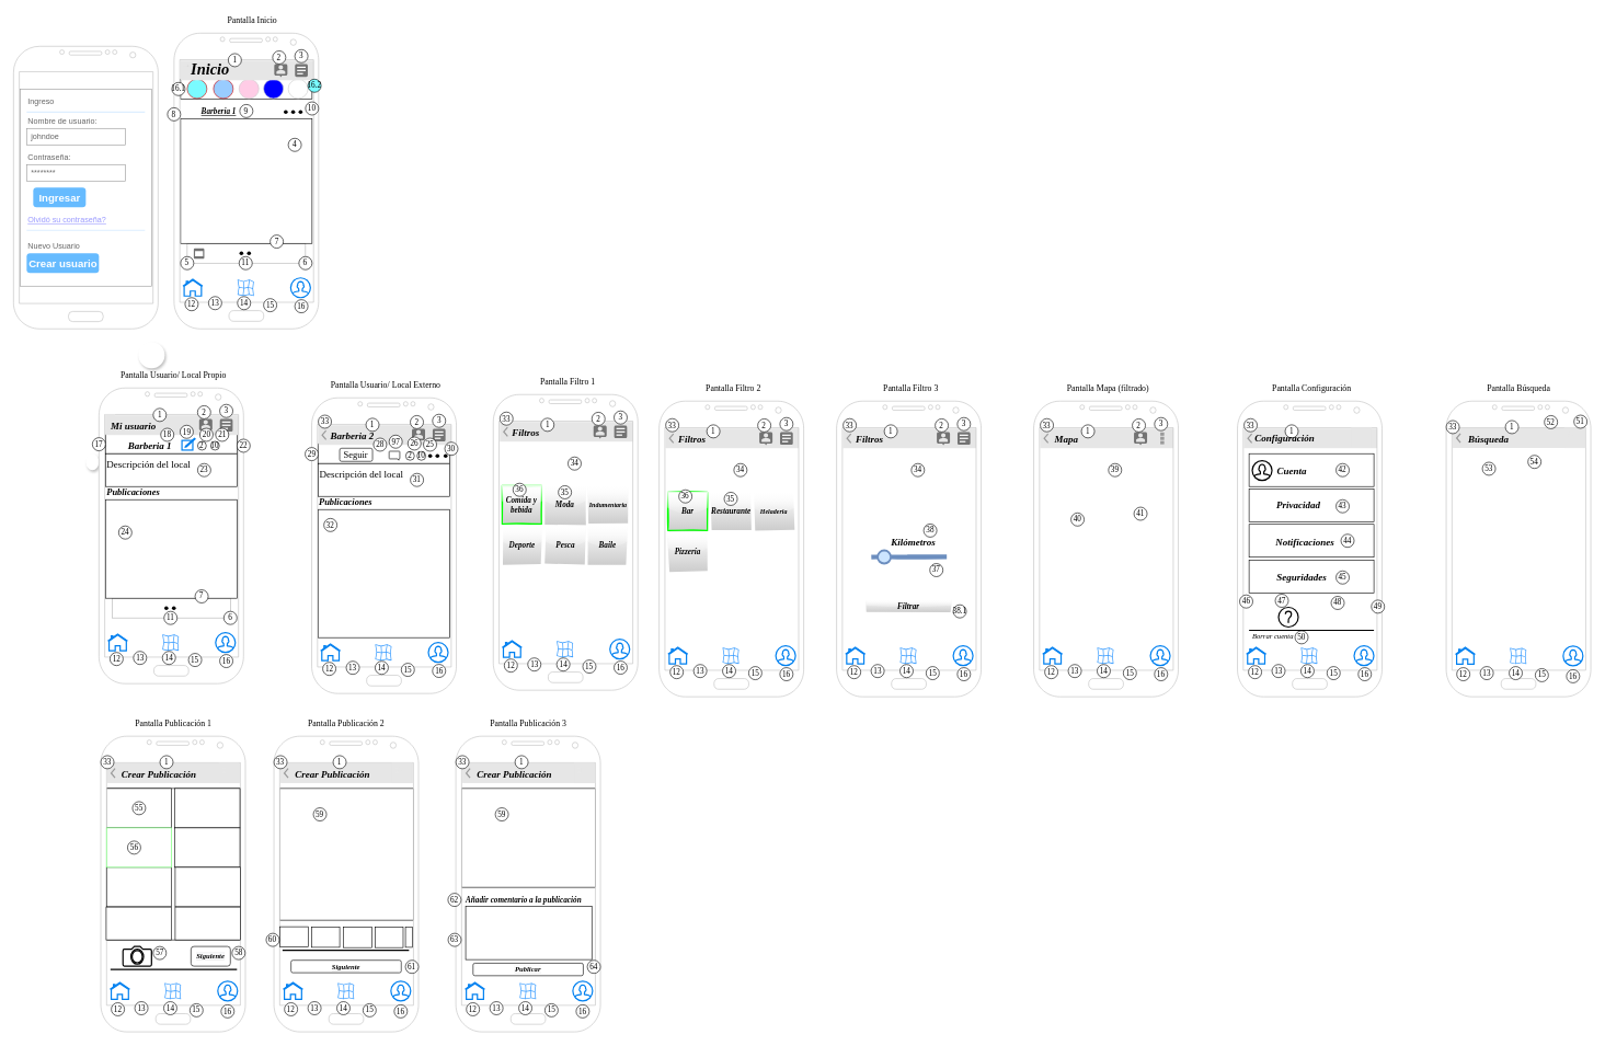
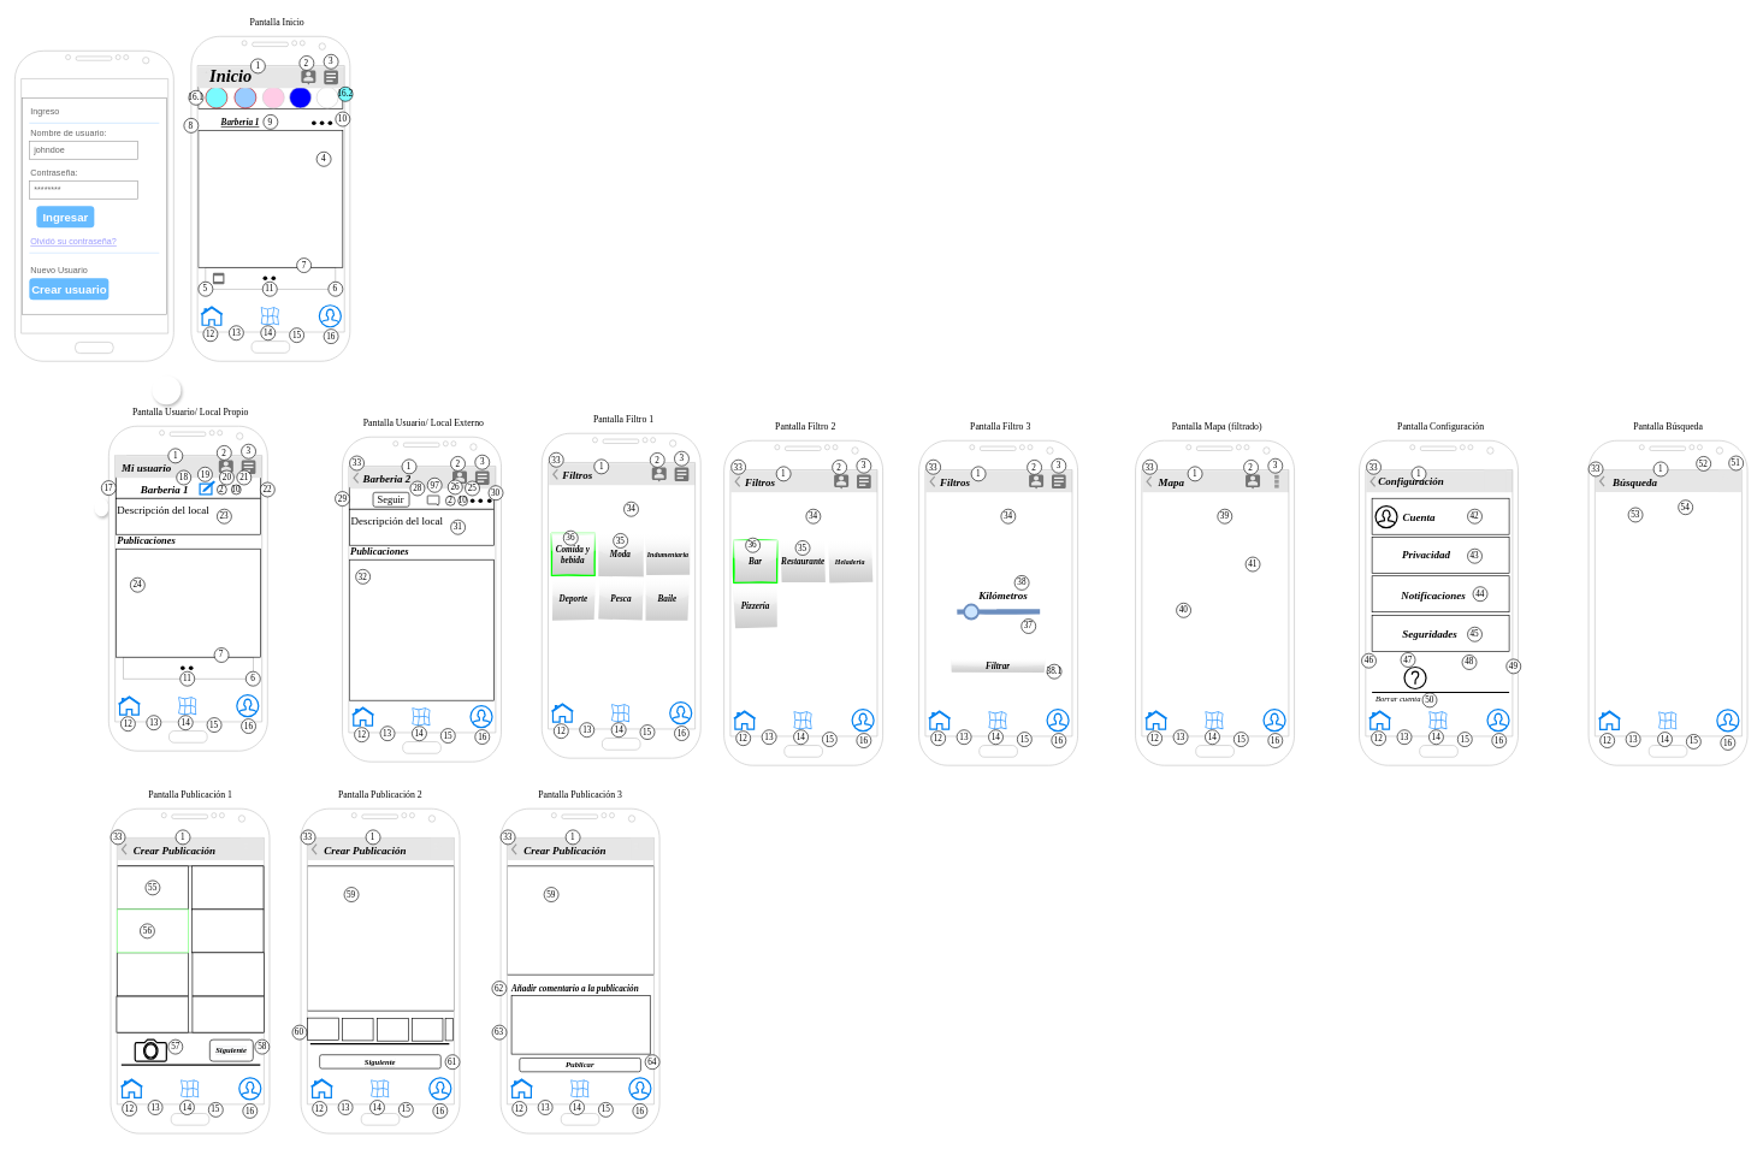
- <mxCell id="237" value="40" style="ellipse;whiteSpace=wrap;html=1;fontFamily=Times New Roman;" parent="1" vertex="1"><mxGeometry x="1629.06" y="780.17" width="20" height="20" as="geometry" /></mxCell>
+ <mxCell id="237" value="40" style="ellipse;whiteSpace=wrap;html=1;fontFamily=Times New Roman;" parent="1" vertex="1"><mxGeometry x="1629.06" y="835.17" width="20" height="20" as="geometry" /></mxCell>
